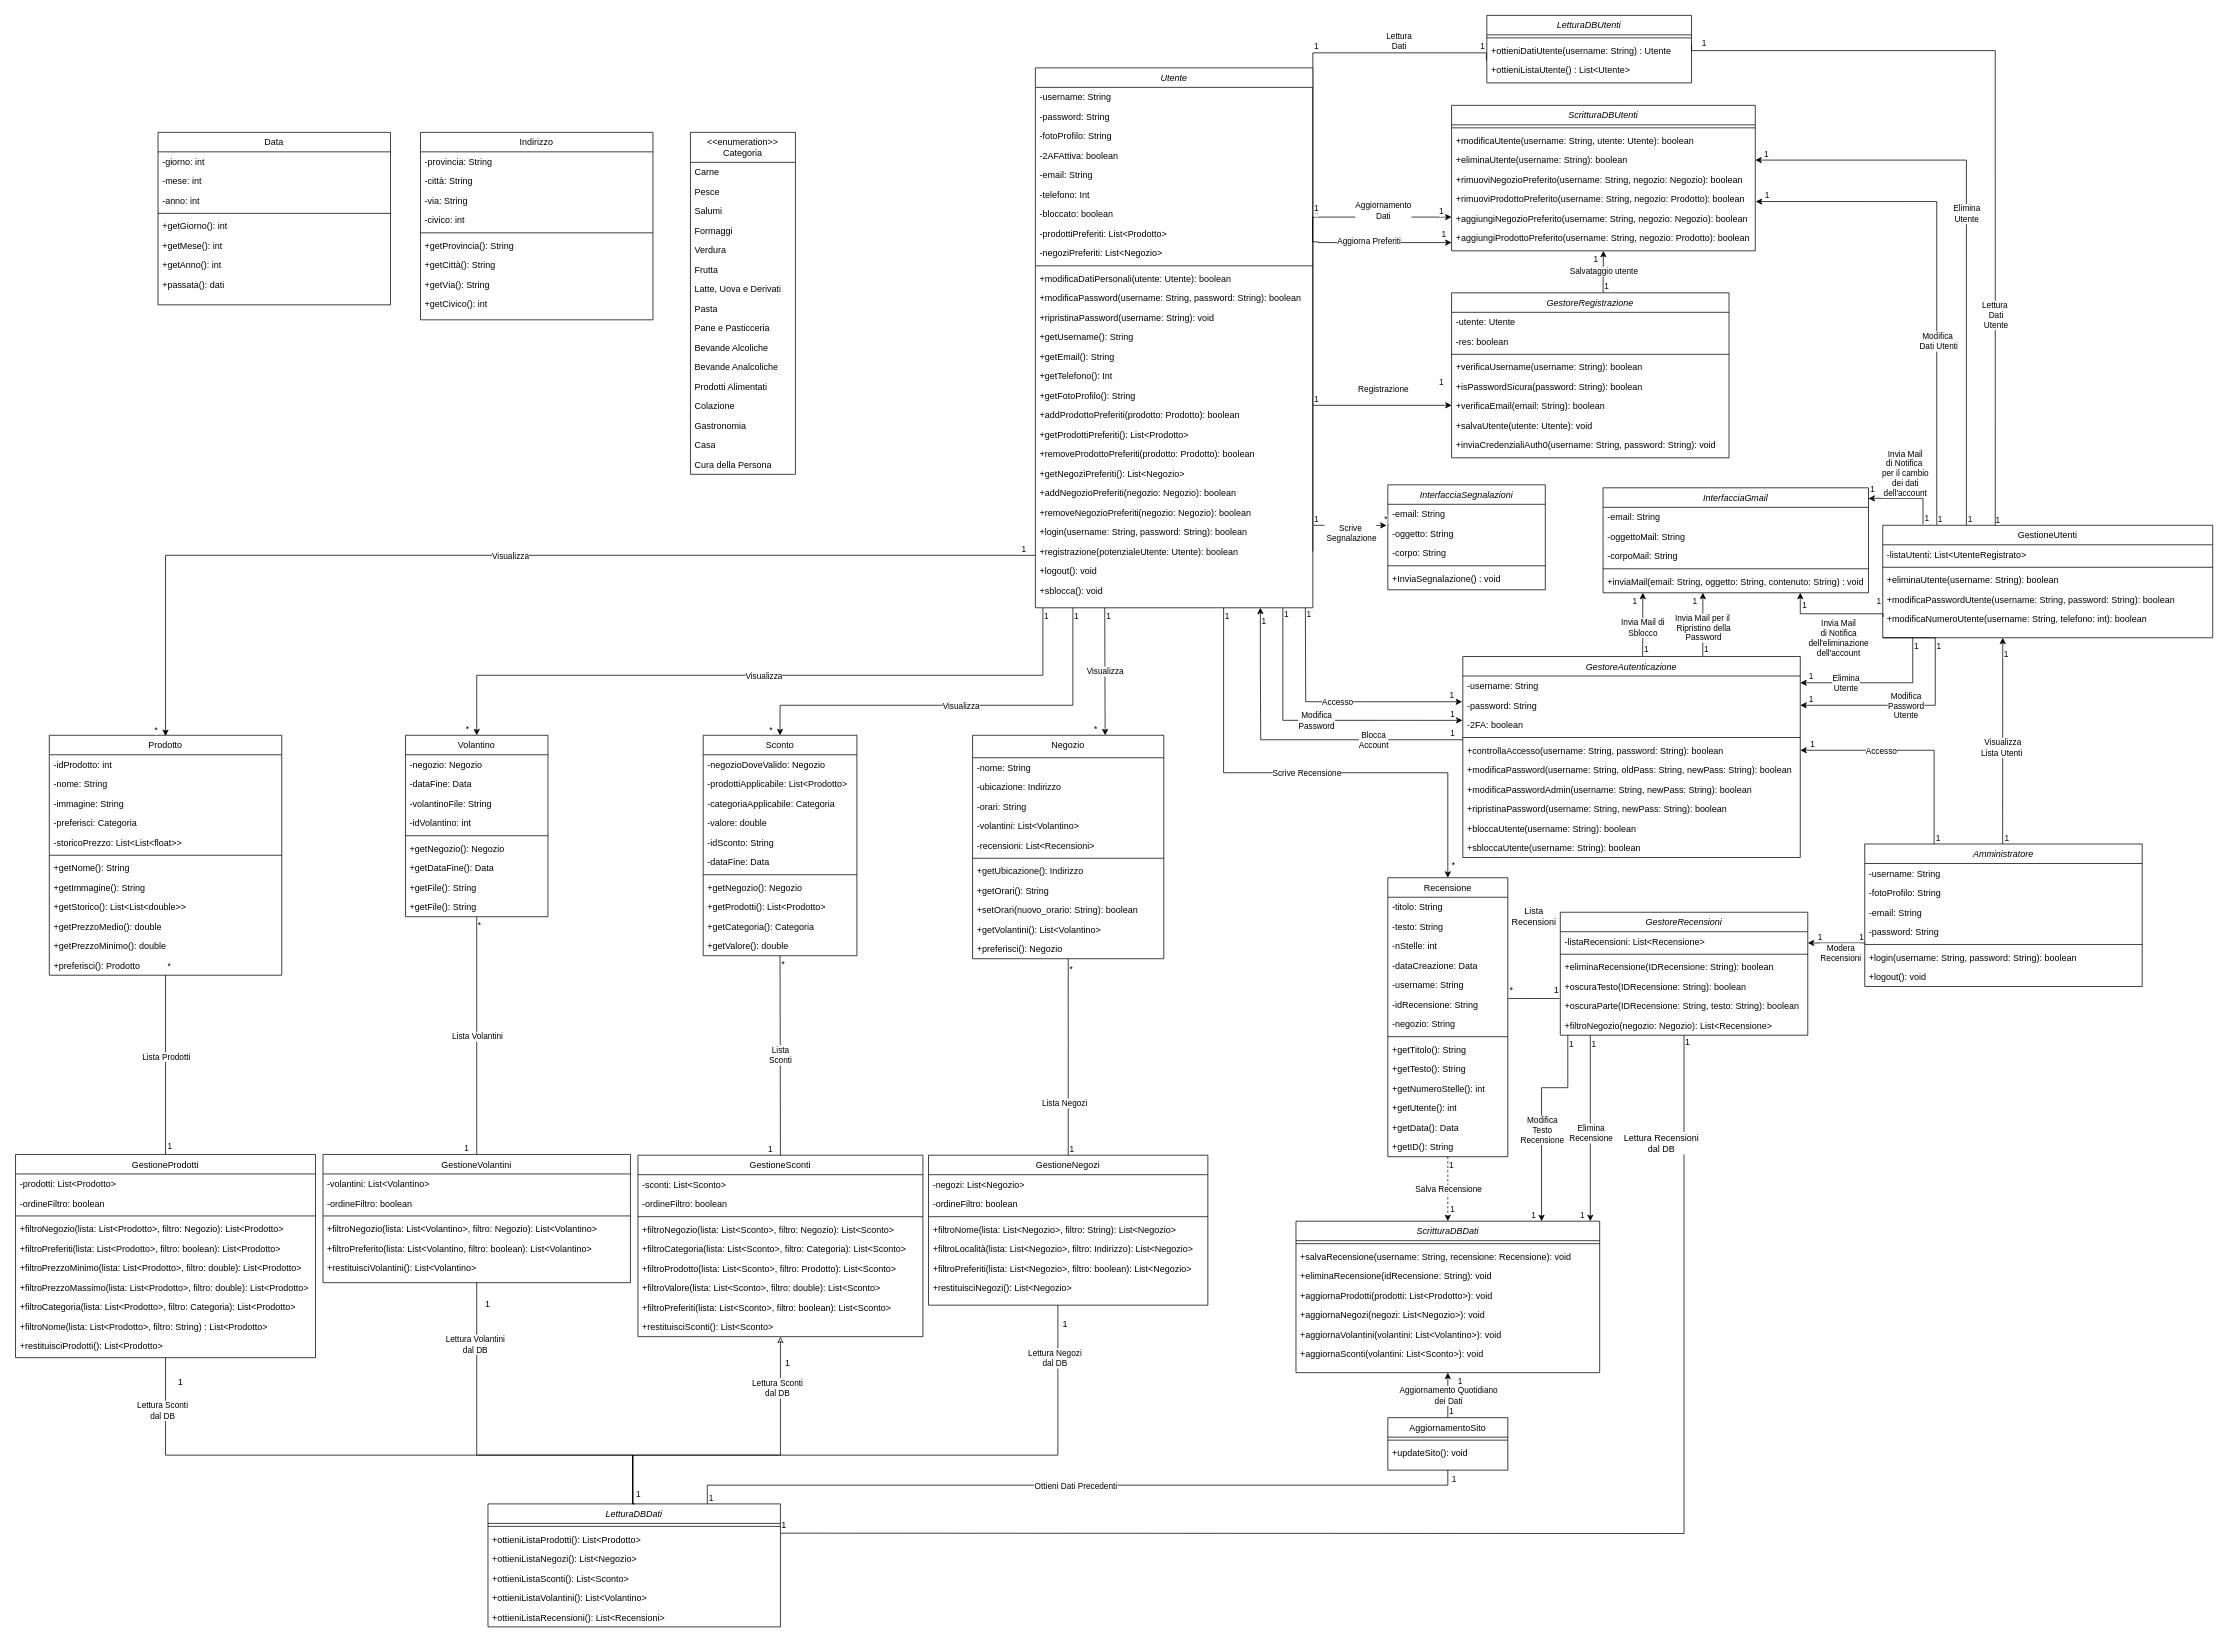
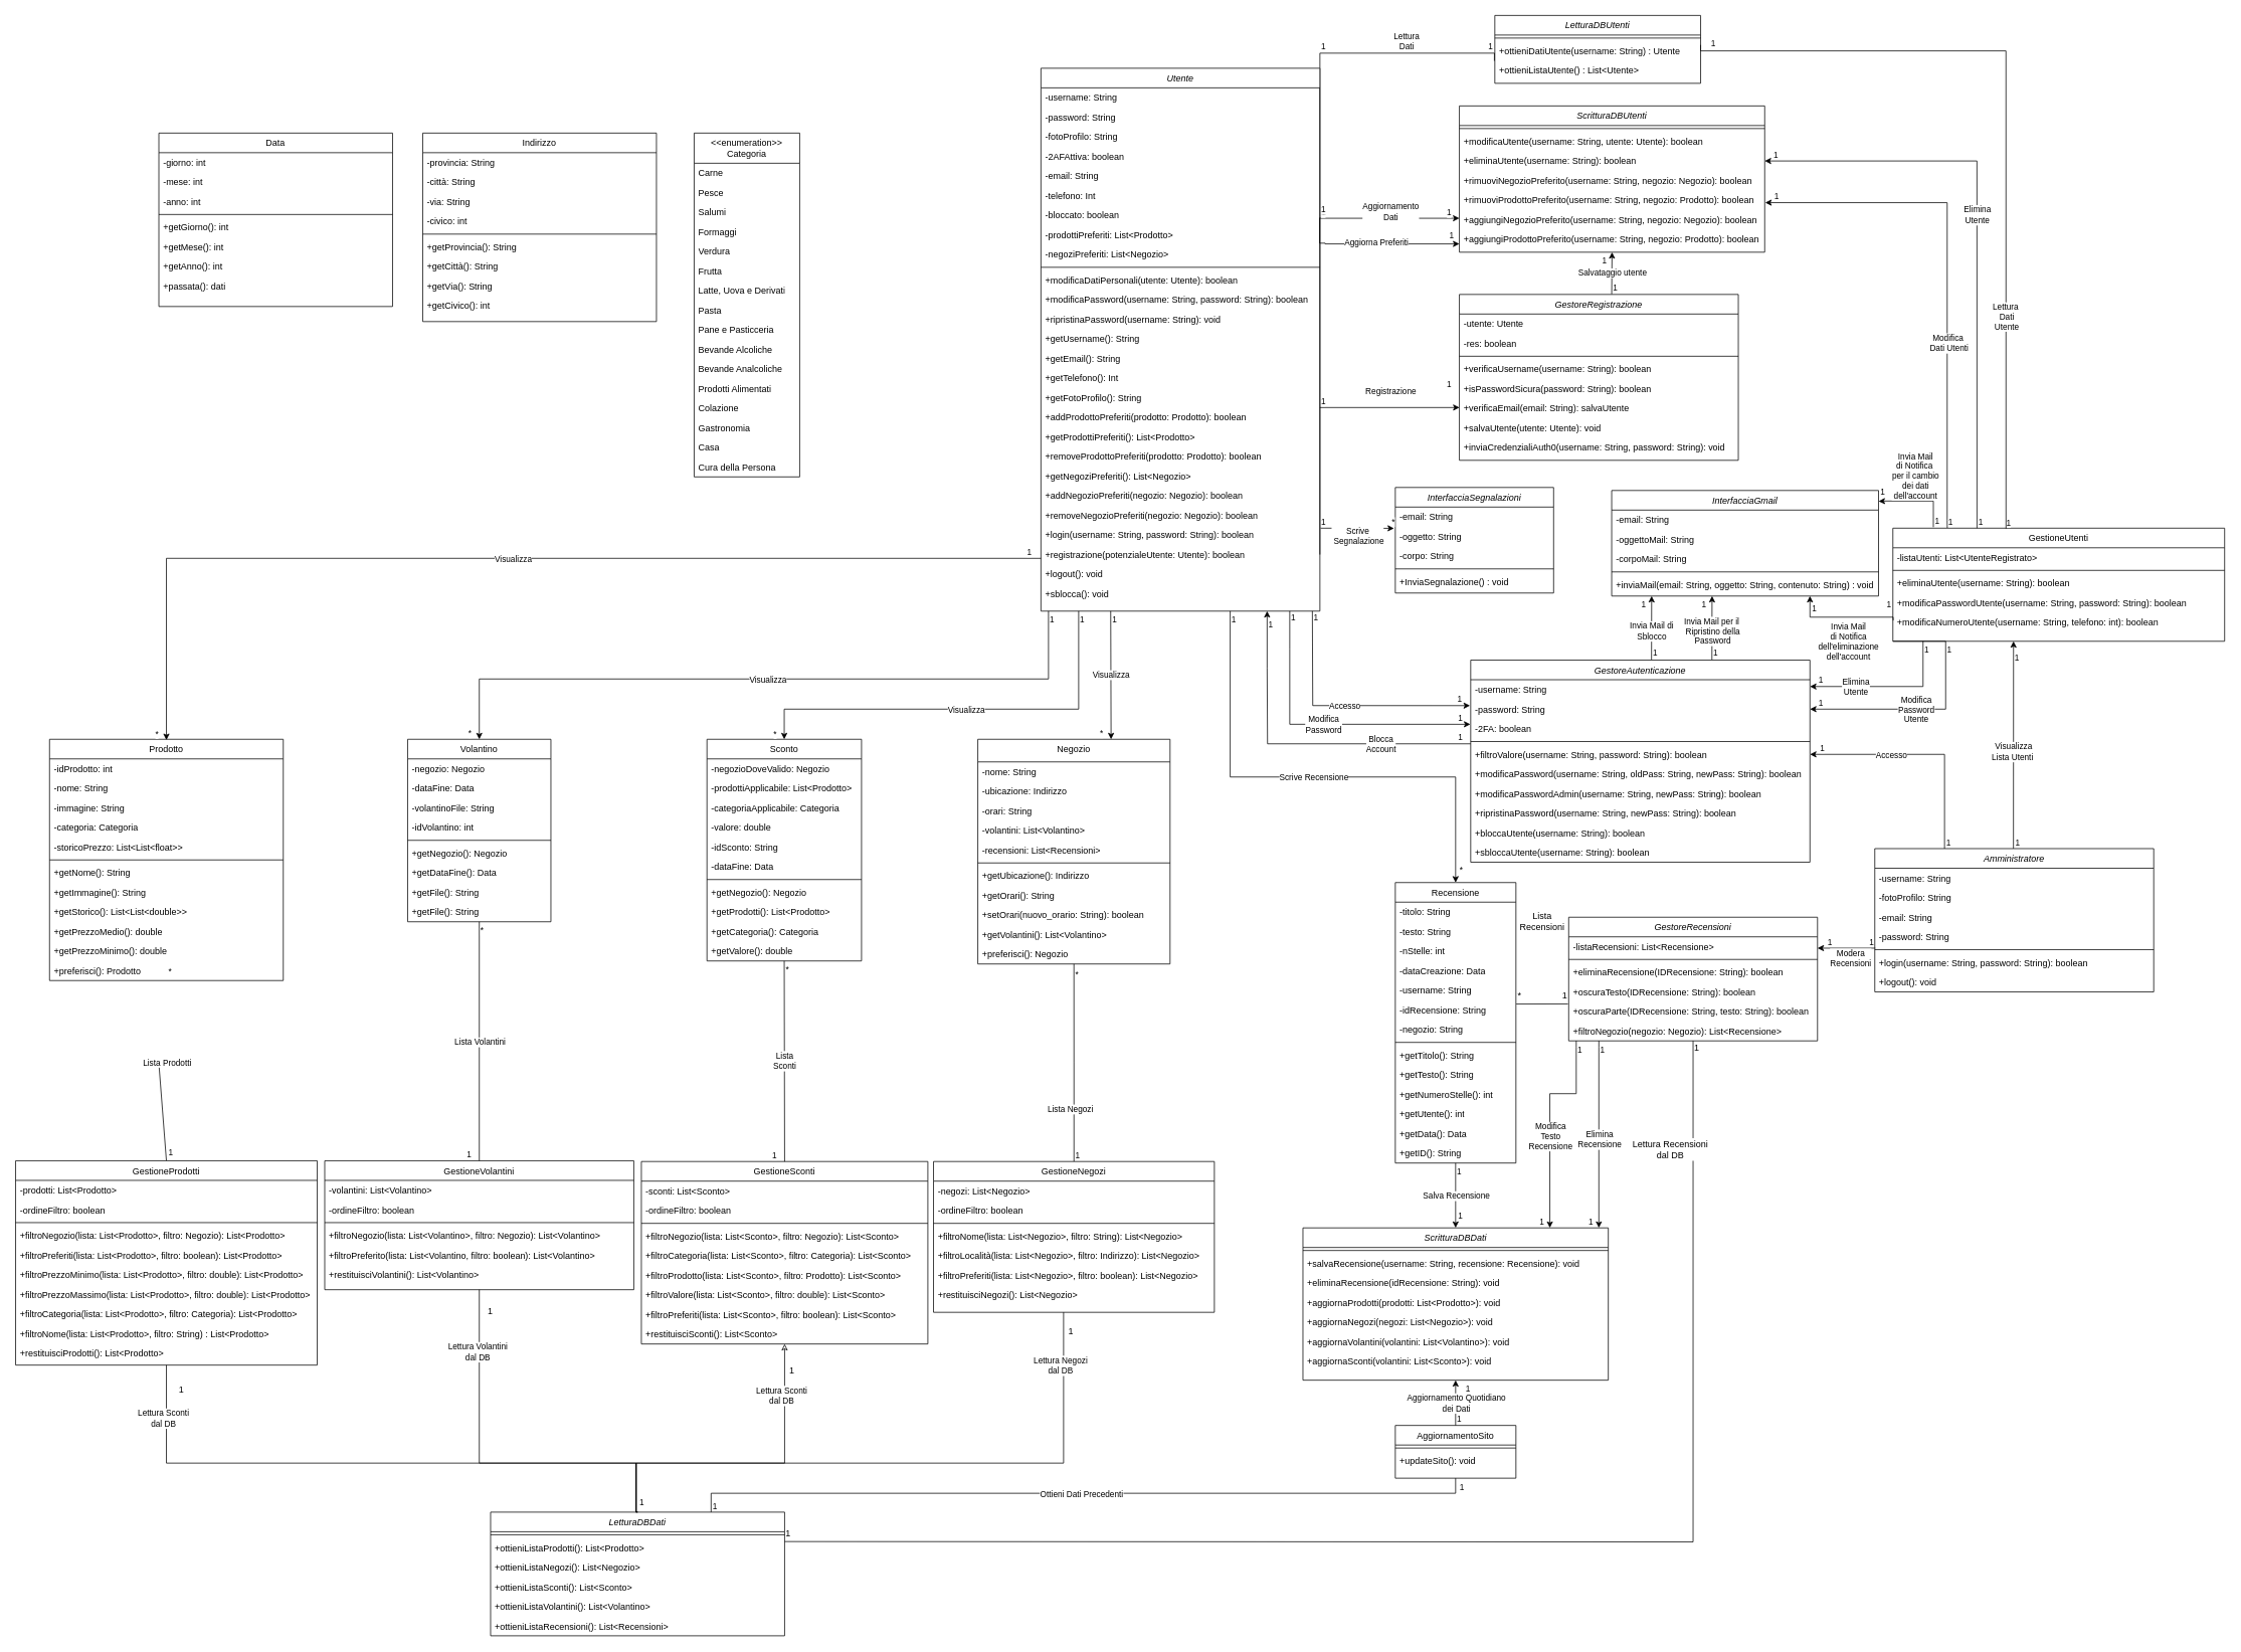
- <mxCell id="168" value="+verificaEmail(email: String): boolean" style="text;align=left;verticalAlign=top;spacingLeft=4;spacingRight=4;overflow=hidden;rotatable=0;points=[[0,0.5],[1,0.5]];portConstraint=eastwest;" parent="162" vertex="1"><mxGeometry y="138" width="370" height="26" as="geometry" /></mxCell>
+ <mxCell id="168" value="+verificaEmail(email: String): salvaUtente" style="text;align=left;verticalAlign=top;spacingLeft=4;spacingRight=4;overflow=hidden;rotatable=0;points=[[0,0.5],[1,0.5]];portConstraint=eastwest;" parent="162" vertex="1"><mxGeometry y="138" width="370" height="26" as="geometry" /></mxCell>
- <mxCell id="184" value="+controllaAccesso(username: String, password: String): boolean" style="text;align=left;verticalAlign=top;spacingLeft=4;spacingRight=4;overflow=hidden;rotatable=0;points=[[0,0.5],[1,0.5]];portConstraint=eastwest;" parent="179" vertex="1"><mxGeometry y="112" width="450" height="26" as="geometry" /></mxCell>
+ <mxCell id="184" value="+filtroValore(username: String, password: String): boolean" style="text;align=left;verticalAlign=top;spacingLeft=4;spacingRight=4;overflow=hidden;rotatable=0;points=[[0,0.5],[1,0.5]];portConstraint=eastwest;" parent="179" vertex="1"><mxGeometry y="112" width="450" height="26" as="geometry" /></mxCell>
- <mxCell id="41" value="-preferisci: Categoria" style="text;align=left;verticalAlign=top;spacingLeft=4;spacingRight=4;overflow=hidden;rotatable=0;points=[[0,0.5],[1,0.5]];portConstraint=eastwest;" parent="37" vertex="1"><mxGeometry y="104" width="310" height="26" as="geometry" /></mxCell>
+ <mxCell id="41" value="-categoria: Categoria" style="text;align=left;verticalAlign=top;spacingLeft=4;spacingRight=4;overflow=hidden;rotatable=0;points=[[0,0.5],[1,0.5]];portConstraint=eastwest;" parent="37" vertex="1"><mxGeometry y="104" width="310" height="26" as="geometry" /></mxCell>
- <mxCell id="76" style="edgeStyle=orthogonalEdgeStyle;rounded=0;orthogonalLoop=1;jettySize=auto;html=1;exitX=0.5;exitY=0;exitDx=0;exitDy=0;entryX=0.5;entryY=1;entryDx=0;entryDy=0;endArrow=none;endFill=0;startArrow=none;startFill=0;" parent="1" source="77" target="37" edge="1"><mxGeometry relative="1" as="geometry" /></mxCell>
+ <mxCell id="76" style="edgeStyle=orthogonalEdgeStyle;rounded=0;orthogonalLoop=1;jettySize=auto;html=1;exitX=0.5;exitY=0;exitDx=0;exitDy=0;endArrow=none;endFill=0;startArrow=none;startFill=0;" parent="1" source="77" target="330" edge="1"><mxGeometry relative="1" as="geometry" /></mxCell>
- <mxCell id="268" value="" style="endArrow=classic;html=1;entryX=0.5;entryY=0;entryDx=0;entryDy=0;dashed=1;" parent="1" source="255" target="256" edge="1"><mxGeometry relative="1" as="geometry"><mxPoint x="1920.19" y="1805" as="sourcePoint" /><mxPoint x="1920" y="1754.49" as="targetPoint" /></mxGeometry></mxCell>
+ <mxCell id="268" value="" style="endArrow=classic;html=1;entryX=0.5;entryY=0;entryDx=0;entryDy=0;" parent="1" source="255" target="256" edge="1"><mxGeometry relative="1" as="geometry"><mxPoint x="1920.19" y="1805" as="sourcePoint" /><mxPoint x="1920" y="1754.49" as="targetPoint" /></mxGeometry></mxCell>
